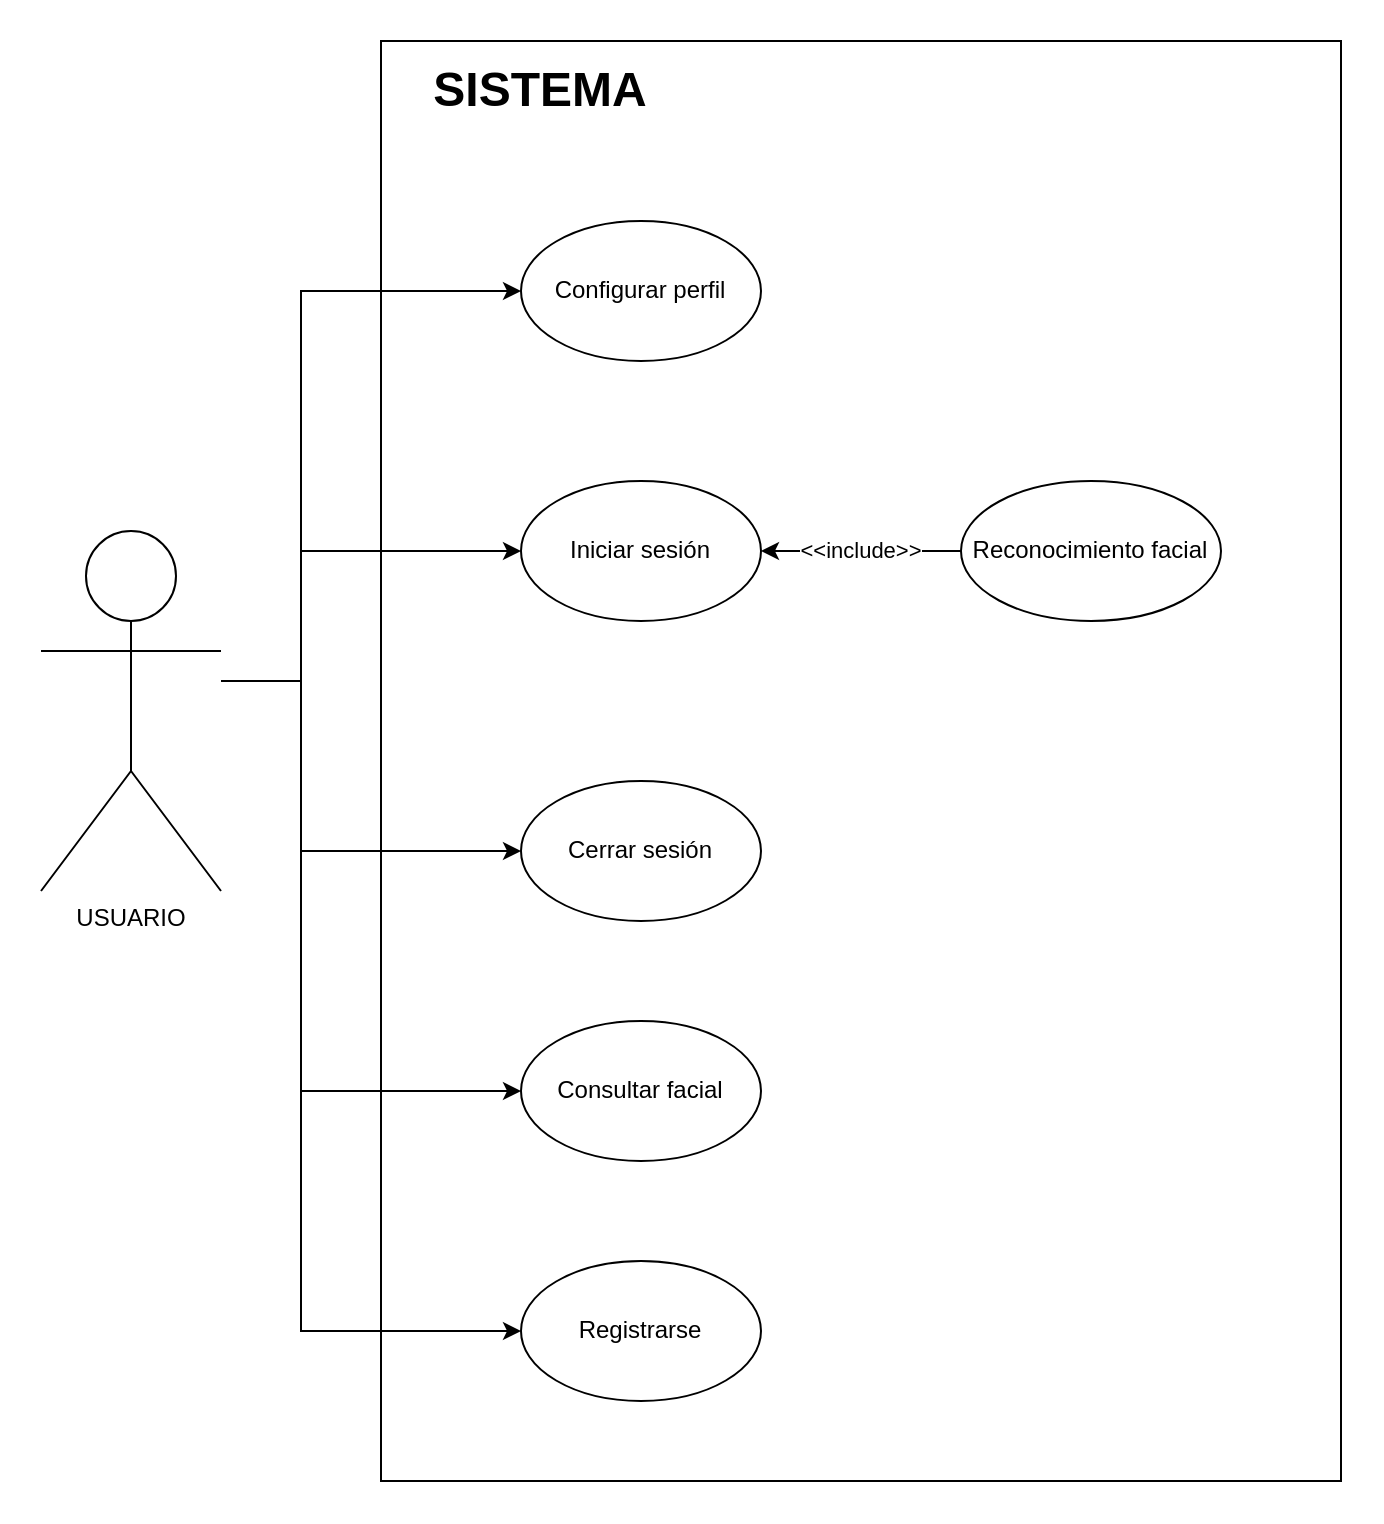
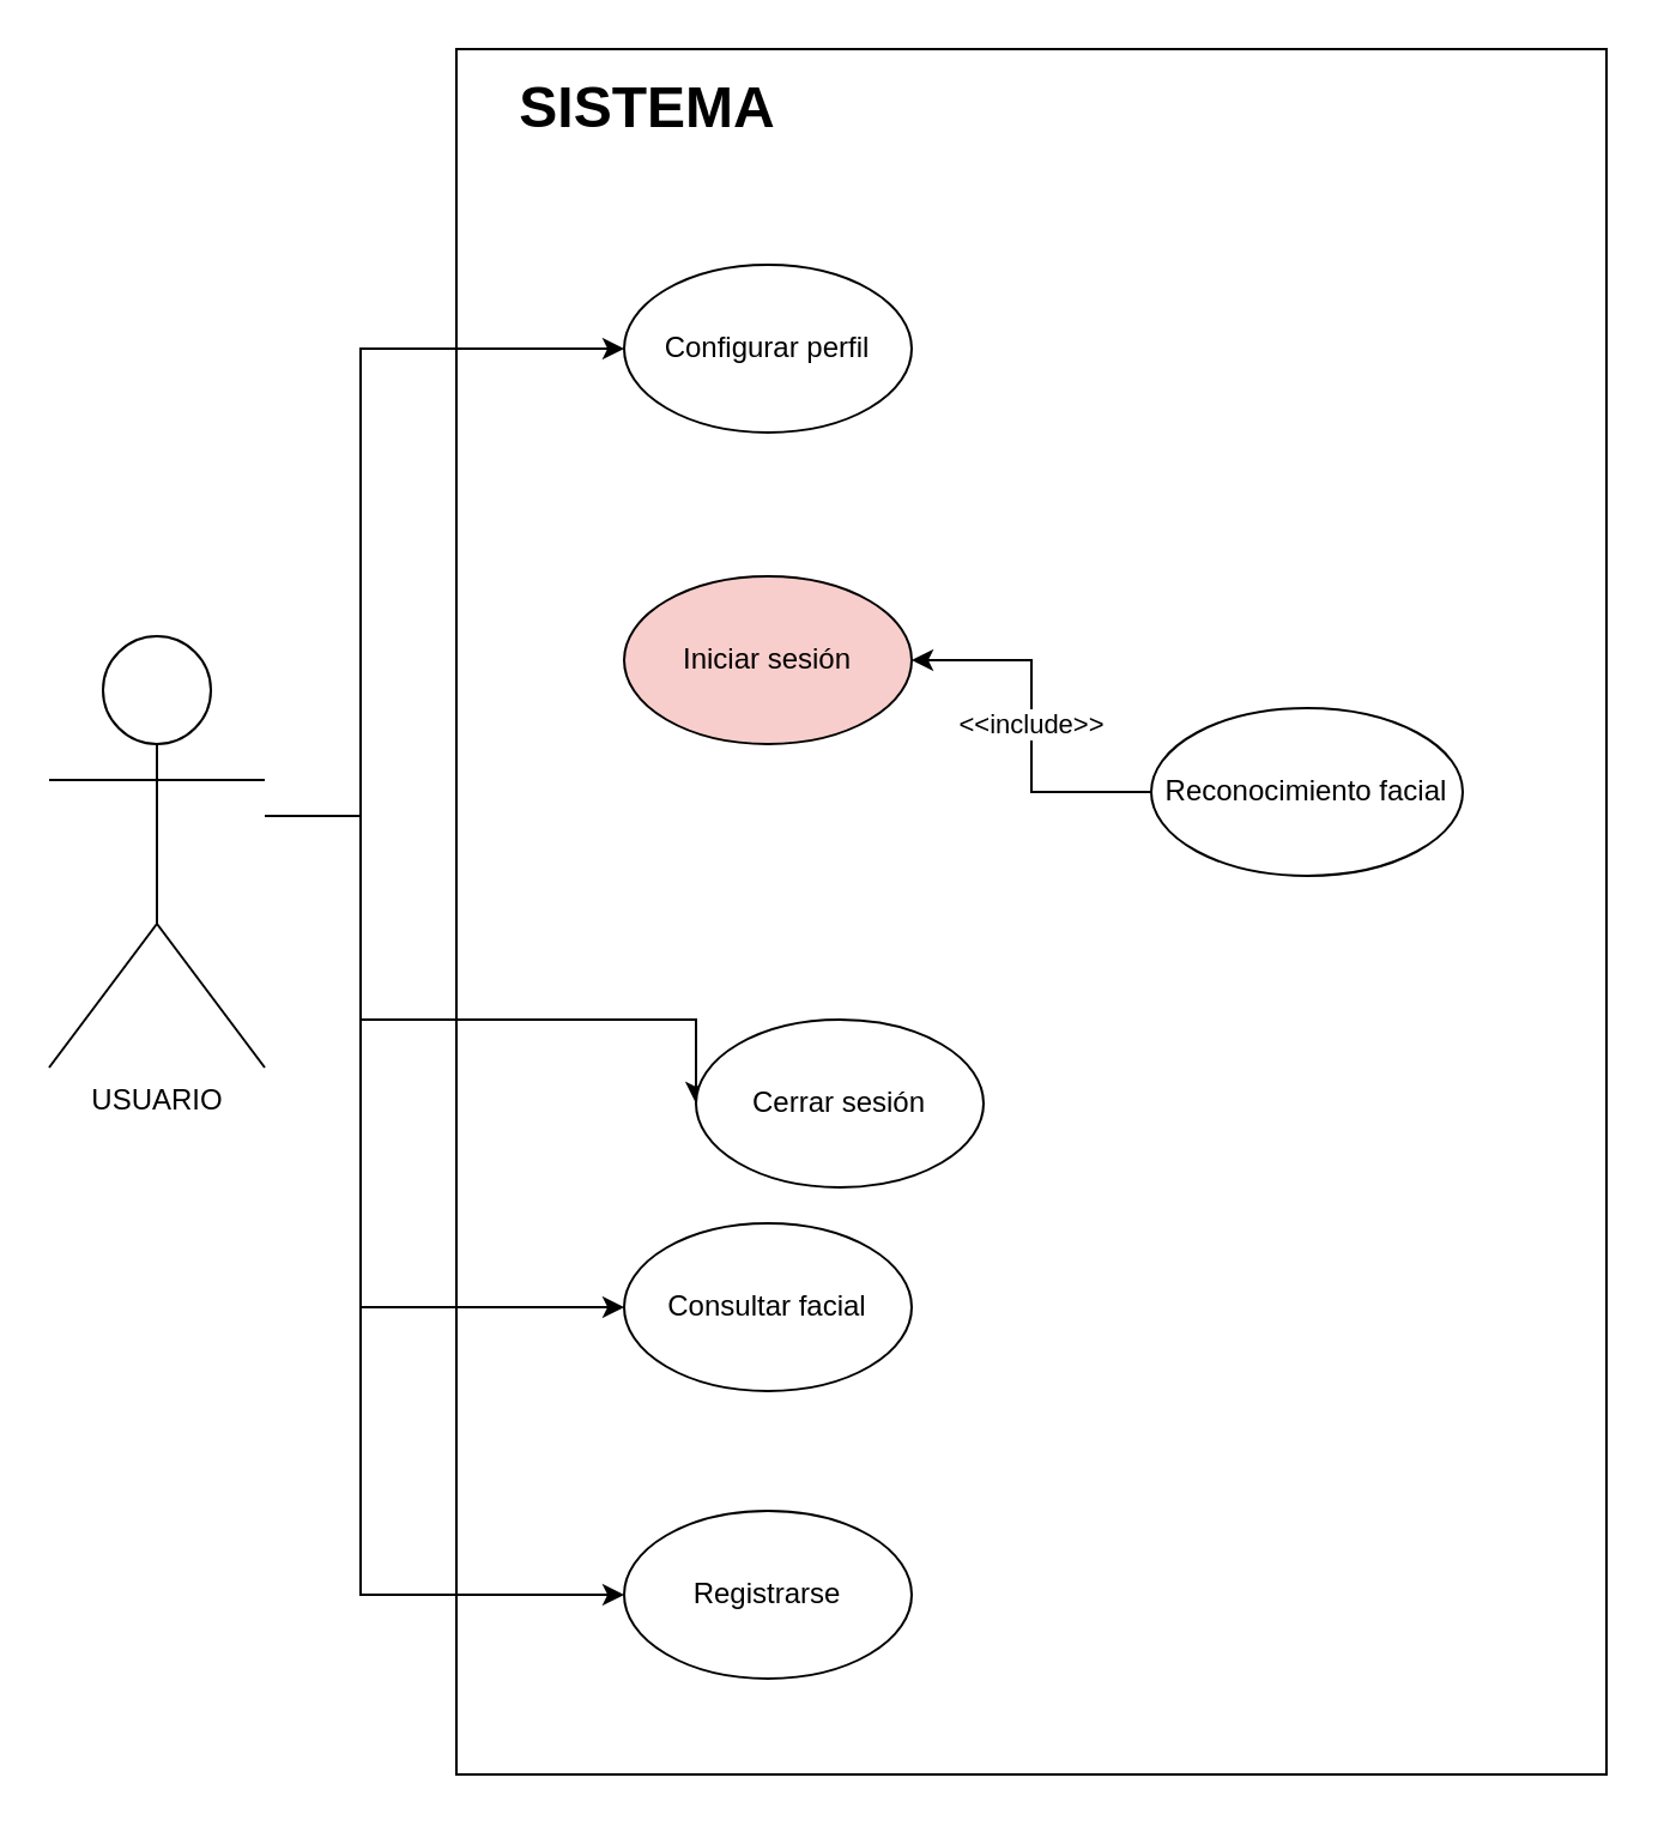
- <mxCell id="4" style="edgeStyle=orthogonalEdgeStyle;rounded=0;orthogonalLoop=1;jettySize=auto;html=1;entryX=0;entryY=0.5;entryDx=0;entryDy=0;" edge="1" parent="1" source="8" target="9"><mxGeometry relative="1" as="geometry"><Array as="points"><mxPoint x="150" y="340" /><mxPoint x="150" y="275" /></Array></mxGeometry></mxCell>
- <mxCell id="9" value="Iniciar sesión" style="ellipse;whiteSpace=wrap;html=1;" parent="1" vertex="1"><mxGeometry x="260" y="240" width="120" height="70" as="geometry" /></mxCell>
+ <mxCell id="9" value="Iniciar sesión" style="ellipse;whiteSpace=wrap;html=1;fillColor=#f8cecc;" parent="1" vertex="1"><mxGeometry x="260" y="240" width="120" height="70" as="geometry" /></mxCell>
- <mxCell id="12" value="Reconocimiento facial" style="ellipse;whiteSpace=wrap;html=1;" parent="1" vertex="1"><mxGeometry x="480" y="240" width="130" height="70" as="geometry" /></mxCell>
+ <mxCell id="12" value="Reconocimiento facial" style="ellipse;whiteSpace=wrap;html=1;" parent="1" vertex="1"><mxGeometry x="480" y="295" width="130" height="70" as="geometry" /></mxCell>
- <mxCell id="10" value="Cerrar sesión" style="ellipse;whiteSpace=wrap;html=1;" parent="1" vertex="1"><mxGeometry x="260" y="390" width="120" height="70" as="geometry" /></mxCell>
+ <mxCell id="10" value="Cerrar sesión" style="ellipse;whiteSpace=wrap;html=1;" parent="1" vertex="1"><mxGeometry x="290" y="425" width="120" height="70" as="geometry" /></mxCell>
